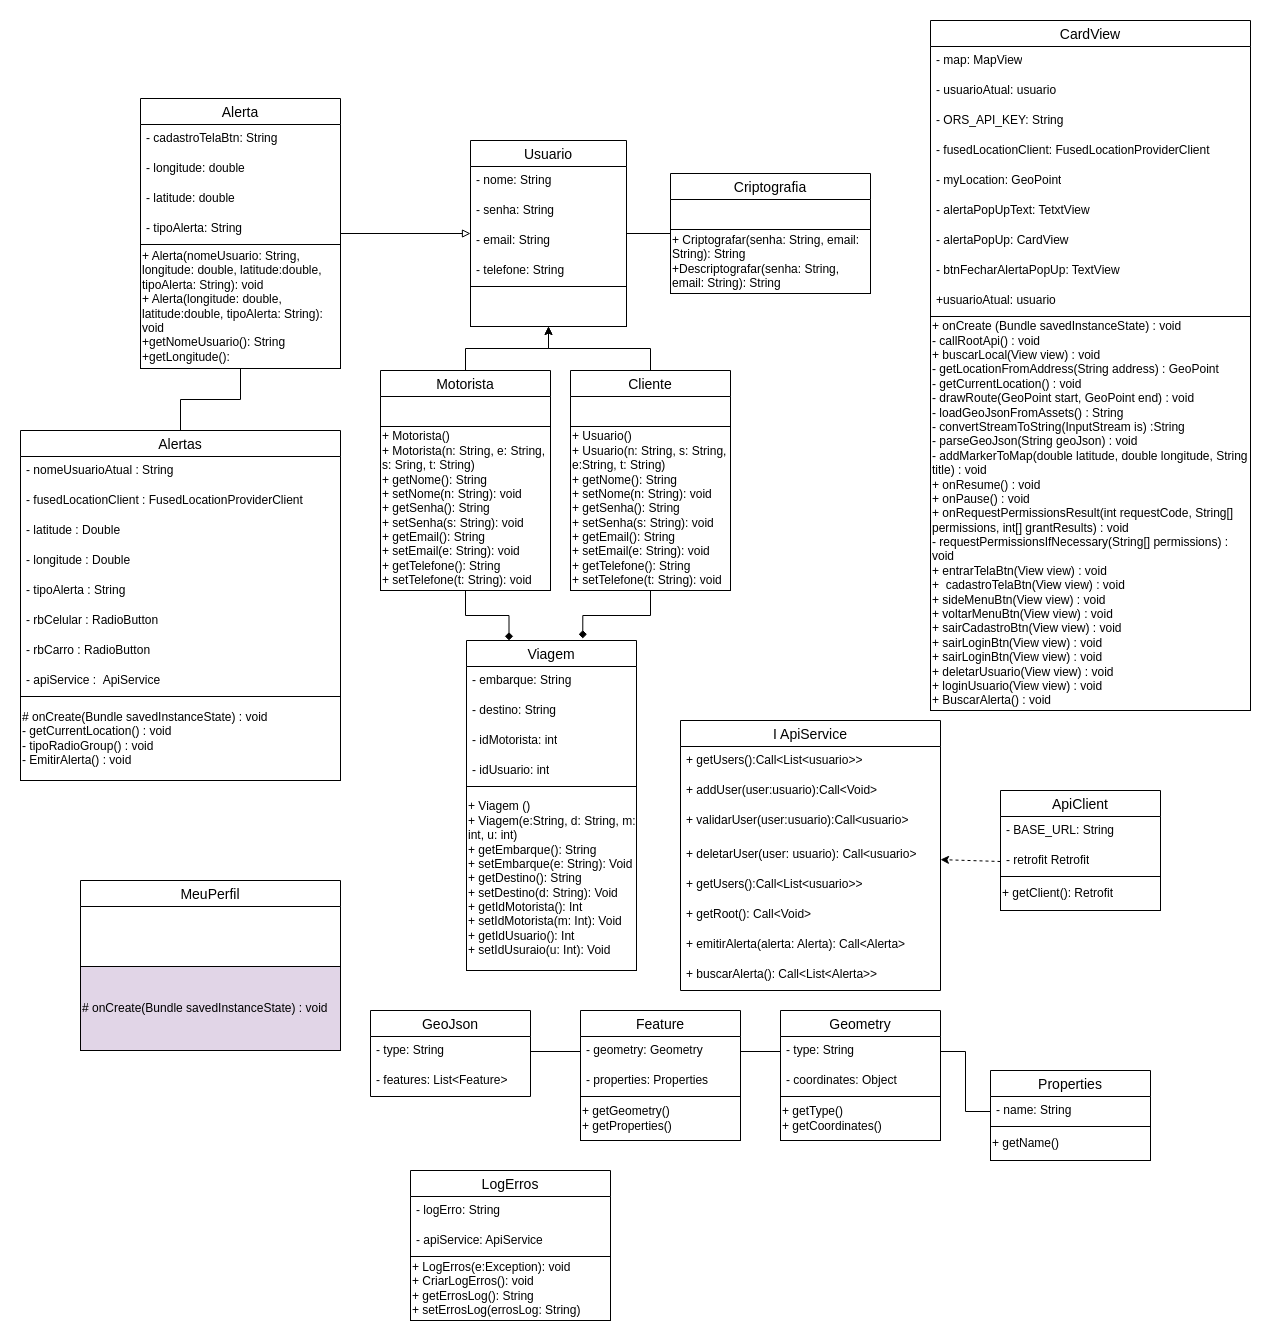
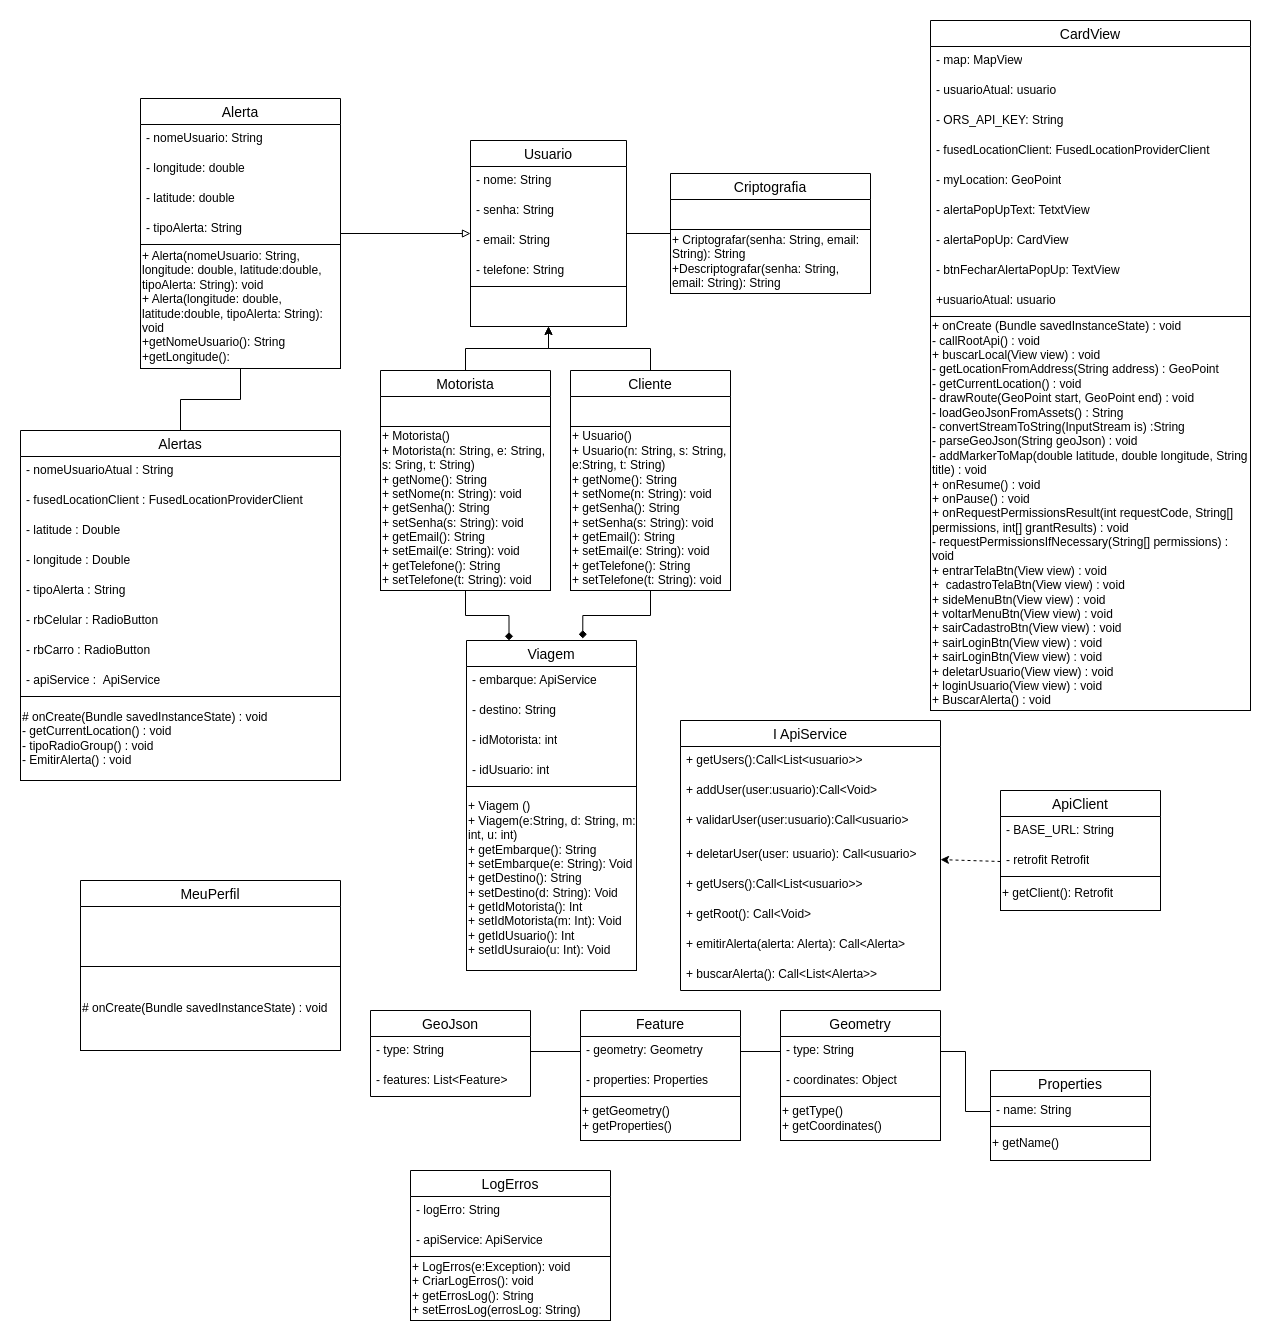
- <mxCell id="62" value="- cadastroTelaBtn: String" style="text;strokeColor=none;fillColor=none;spacingLeft=4;spacingRight=4;overflow=hidden;rotatable=0;points=[[0,0.5],[1,0.5]];portConstraint=eastwest;fontSize=12;whiteSpace=wrap;html=1;" parent="61" vertex="1"><mxGeometry y="26" width="200" height="30" as="geometry" /></mxCell>
+ <mxCell id="62" value="- nomeUsuario: String" style="text;strokeColor=none;fillColor=none;spacingLeft=4;spacingRight=4;overflow=hidden;rotatable=0;points=[[0,0.5],[1,0.5]];portConstraint=eastwest;fontSize=12;whiteSpace=wrap;html=1;" parent="61" vertex="1"><mxGeometry y="26" width="200" height="30" as="geometry" /></mxCell>
- <mxCell id="47" value="- embarque: String" style="text;strokeColor=none;spacingLeft=4;spacingRight=4;overflow=hidden;rotatable=0;points=[[0,0.5],[1,0.5]];portConstraint=eastwest;fontSize=12;whiteSpace=wrap;html=1;labelBackgroundColor=none;" parent="46" vertex="1"><mxGeometry y="26" width="170" height="30" as="geometry" /></mxCell>
+ <mxCell id="47" value="- embarque: ApiService" style="text;strokeColor=none;spacingLeft=4;spacingRight=4;overflow=hidden;rotatable=0;points=[[0,0.5],[1,0.5]];portConstraint=eastwest;fontSize=12;whiteSpace=wrap;html=1;labelBackgroundColor=none;" parent="46" vertex="1"><mxGeometry y="26" width="170" height="30" as="geometry" /></mxCell>
- <mxCell id="95" value="#&amp;nbsp;onCreate(Bundle savedInstanceState) : void&amp;nbsp;" style="whiteSpace=wrap;html=1;align=left;labelBackgroundColor=none;fillColor=#e1d5e7;" vertex="1" parent="92"><mxGeometry y="86" width="260" height="84" as="geometry" /></mxCell>
+ <mxCell id="95" value="#&amp;nbsp;onCreate(Bundle savedInstanceState) : void&amp;nbsp;" style="whiteSpace=wrap;html=1;align=left;labelBackgroundColor=none;" vertex="1" parent="92"><mxGeometry y="86" width="260" height="84" as="geometry" /></mxCell>
